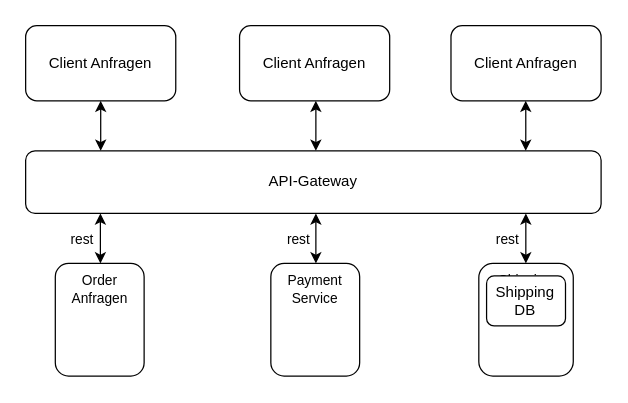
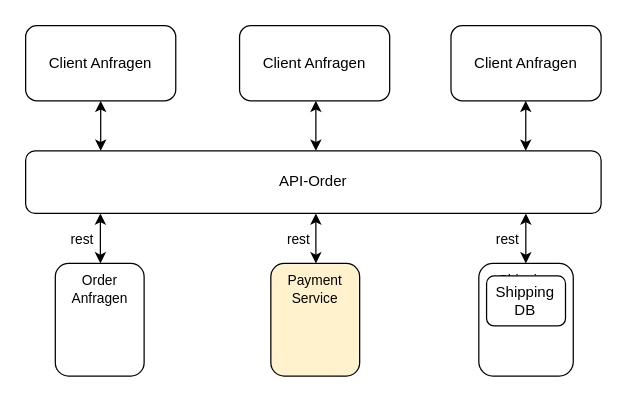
- <mxCell id="5" value="API-Gateway" style="rounded=1;whiteSpace=wrap;html=1;movable=0;resizable=0;rotatable=0;deletable=0;editable=0;locked=1;connectable=0;" parent="1" vertex="1"><mxGeometry x="20" y="120" width="460" height="50" as="geometry" /></mxCell>
+ <mxCell id="5" value="API-Order" style="rounded=1;whiteSpace=wrap;html=1;movable=0;resizable=0;rotatable=0;deletable=0;editable=0;locked=1;connectable=0;" parent="1" vertex="1"><mxGeometry x="20" y="120" width="460" height="50" as="geometry" /></mxCell>
- <mxCell id="14" value="&lt;font style=&quot;font-size: 11px;&quot;&gt;Payment&lt;br&gt;Service&lt;/font&gt;" style="rounded=1;whiteSpace=wrap;html=1;verticalAlign=top;movable=1;resizable=1;rotatable=1;deletable=1;editable=1;locked=0;connectable=1;align=center;" vertex="1" parent="13"><mxGeometry width="71" height="90" as="geometry" /></mxCell>
+ <mxCell id="14" value="&lt;font style=&quot;font-size: 11px;&quot;&gt;Payment&lt;br&gt;Service&lt;/font&gt;" style="rounded=1;whiteSpace=wrap;html=1;verticalAlign=top;movable=1;resizable=1;rotatable=1;deletable=1;editable=1;locked=0;connectable=1;align=center;fillColor=#fff2cc;" vertex="1" parent="13"><mxGeometry width="71" height="90" as="geometry" /></mxCell>
